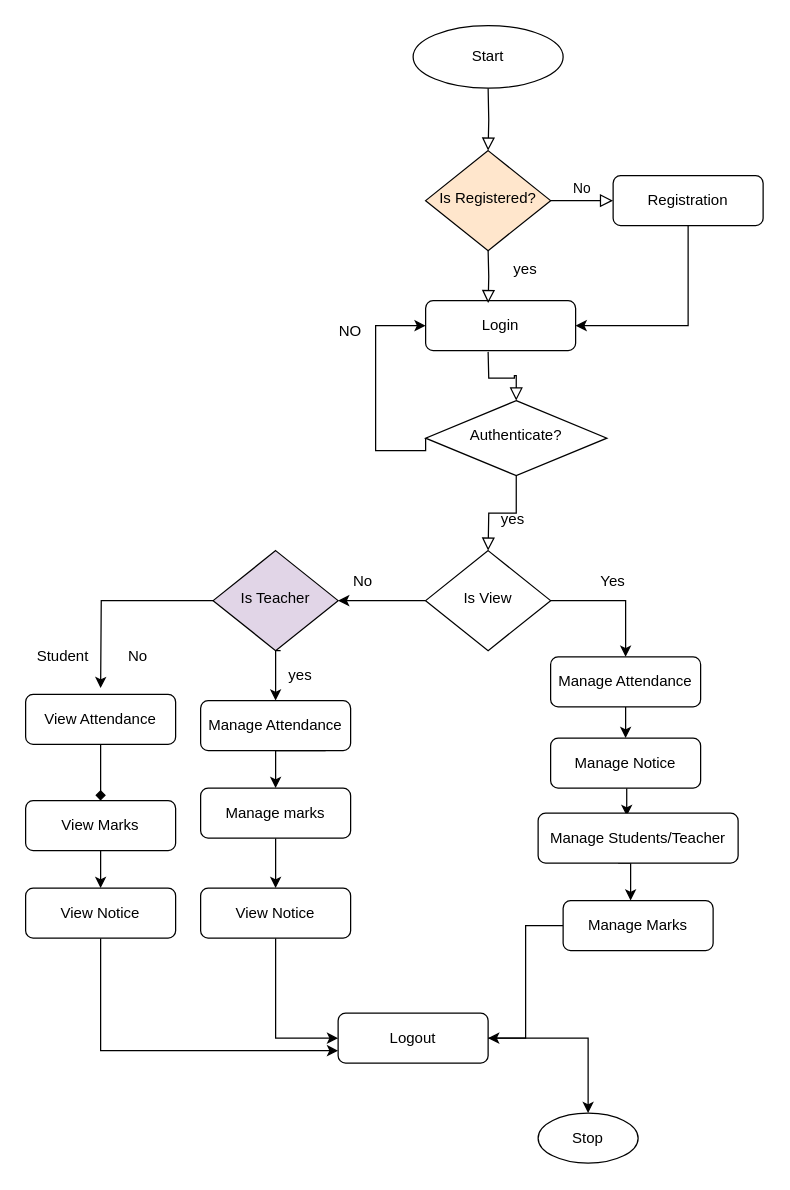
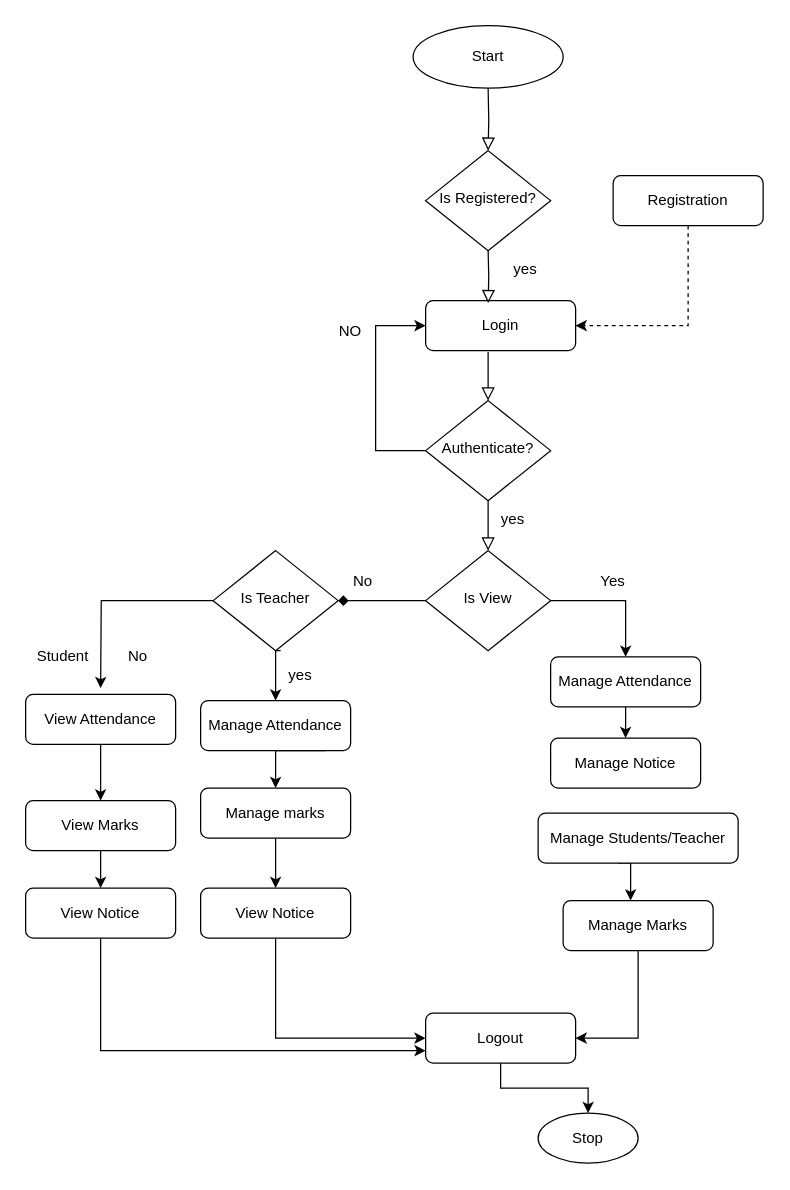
- <mxCell id="4" value="Is Registered?" style="rhombus;whiteSpace=wrap;html=1;shadow=0;fontFamily=Helvetica;fontSize=12;align=center;strokeWidth=1;spacing=6;spacingTop=-4;strokeColor=#000000;fillColor=#ffe6cc;" parent="1" vertex="1"><mxGeometry x="340" y="120" width="100" height="80" as="geometry" /></mxCell>
+ <mxCell id="4" value="Is Registered?" style="rhombus;whiteSpace=wrap;html=1;shadow=0;fontFamily=Helvetica;fontSize=12;align=center;strokeWidth=1;spacing=6;spacingTop=-4;strokeColor=#000000;" parent="1" vertex="1"><mxGeometry x="340" y="120" width="100" height="80" as="geometry" /></mxCell>
- <mxCell id="3" value="No" style="edgeStyle=orthogonalEdgeStyle;rounded=0;html=1;jettySize=auto;orthogonalLoop=1;fontSize=11;endArrow=block;endFill=0;endSize=8;strokeWidth=1;shadow=0;labelBackgroundColor=none;strokeColor=#000000;" parent="1" source="4" target="6" edge="1"><mxGeometry y="10" relative="1" as="geometry"><mxPoint as="offset" /></mxGeometry></mxCell>
- <mxCell id="5" style="edgeStyle=orthogonalEdgeStyle;rounded=0;orthogonalLoop=1;jettySize=auto;html=1;exitX=0.5;exitY=1;exitDx=0;exitDy=0;entryX=1;entryY=0.5;entryDx=0;entryDy=0;strokeColor=#000000;" parent="1" source="6" target="13" edge="1"><mxGeometry relative="1" as="geometry" /></mxCell>
+ <mxCell id="5" style="edgeStyle=orthogonalEdgeStyle;rounded=0;orthogonalLoop=1;jettySize=auto;html=1;exitX=0.5;exitY=1;exitDx=0;exitDy=0;entryX=1;entryY=0.5;entryDx=0;entryDy=0;strokeColor=#000000;dashed=1;" parent="1" source="6" target="13" edge="1"><mxGeometry relative="1" as="geometry" /></mxCell>
- <mxCell id="9" value="Authenticate?" style="rhombus;whiteSpace=wrap;html=1;shadow=0;fontFamily=Helvetica;fontSize=12;align=center;strokeWidth=1;spacing=6;spacingTop=-4;strokeColor=#000000;" parent="1" vertex="1"><mxGeometry x="340" y="320" width="145" height="60" as="geometry" /></mxCell>
+ <mxCell id="9" value="Authenticate?" style="rhombus;whiteSpace=wrap;html=1;shadow=0;fontFamily=Helvetica;fontSize=12;align=center;strokeWidth=1;spacing=6;spacingTop=-4;strokeColor=#000000;" parent="1" vertex="1"><mxGeometry x="340" y="320" width="100" height="80" as="geometry" /></mxCell>
- <mxCell id="36" value="Is Teacher" style="rhombus;whiteSpace=wrap;html=1;shadow=0;fontFamily=Helvetica;fontSize=12;align=center;strokeWidth=1;spacing=6;spacingTop=-4;strokeColor=#000000;fillColor=#e1d5e7;" vertex="1" parent="1"><mxGeometry x="170" y="440" width="100" height="80" as="geometry" /></mxCell>
+ <mxCell id="36" value="Is Teacher" style="rhombus;whiteSpace=wrap;html=1;shadow=0;fontFamily=Helvetica;fontSize=12;align=center;strokeWidth=1;spacing=6;spacingTop=-4;strokeColor=#000000;" vertex="1" parent="1"><mxGeometry x="170" y="440" width="100" height="80" as="geometry" /></mxCell>
- <mxCell id="16" style="edgeStyle=orthogonalEdgeStyle;rounded=0;orthogonalLoop=1;jettySize=auto;html=1;exitX=0;exitY=0.5;exitDx=0;exitDy=0;entryX=1;entryY=0.5;entryDx=0;entryDy=0;strokeColor=#000000;" parent="1" source="17" target="36" edge="1"><mxGeometry relative="1" as="geometry"><mxPoint x="230" y="480" as="sourcePoint" /></mxGeometry></mxCell>
+ <mxCell id="16" style="edgeStyle=orthogonalEdgeStyle;rounded=0;orthogonalLoop=1;jettySize=auto;html=1;exitX=0;exitY=0.5;exitDx=0;exitDy=0;entryX=1;entryY=0.5;entryDx=0;entryDy=0;strokeColor=#000000;endArrow=diamond;" parent="1" source="17" target="36" edge="1"><mxGeometry relative="1" as="geometry"><mxPoint x="230" y="480" as="sourcePoint" /></mxGeometry></mxCell>
- <mxCell id="44" value="" style="edgeStyle=orthogonalEdgeStyle;rounded=0;orthogonalLoop=1;jettySize=auto;html=1;endArrow=diamond;" edge="1" parent="1" source="45" target="43"><mxGeometry relative="1" as="geometry" /></mxCell>
+ <mxCell id="44" value="" style="edgeStyle=orthogonalEdgeStyle;rounded=0;orthogonalLoop=1;jettySize=auto;html=1;" edge="1" parent="1" source="45" target="43"><mxGeometry relative="1" as="geometry" /></mxCell>
- <mxCell id="18" value="" style="edgeStyle=orthogonalEdgeStyle;rounded=0;orthogonalLoop=1;jettySize=auto;html=1;entryX=0.443;entryY=0.057;entryDx=0;entryDy=0;entryPerimeter=0;" edge="1" parent="1" source="19" target="21"><mxGeometry relative="1" as="geometry"><Array as="points"><mxPoint x="500" y="630" /><mxPoint x="501" y="630" /></Array></mxGeometry></mxCell>
- <mxCell id="24" value="Logout" style="rounded=1;whiteSpace=wrap;html=1;fontSize=12;glass=0;strokeWidth=1;shadow=0;strokeColor=#000000;" parent="1" vertex="1"><mxGeometry x="270" y="810" width="120" height="40" as="geometry" /></mxCell>
+ <mxCell id="24" value="Logout" style="rounded=1;whiteSpace=wrap;html=1;fontSize=12;glass=0;strokeWidth=1;shadow=0;strokeColor=#000000;" parent="1" vertex="1"><mxGeometry x="340" y="810" width="120" height="40" as="geometry" /></mxCell>
